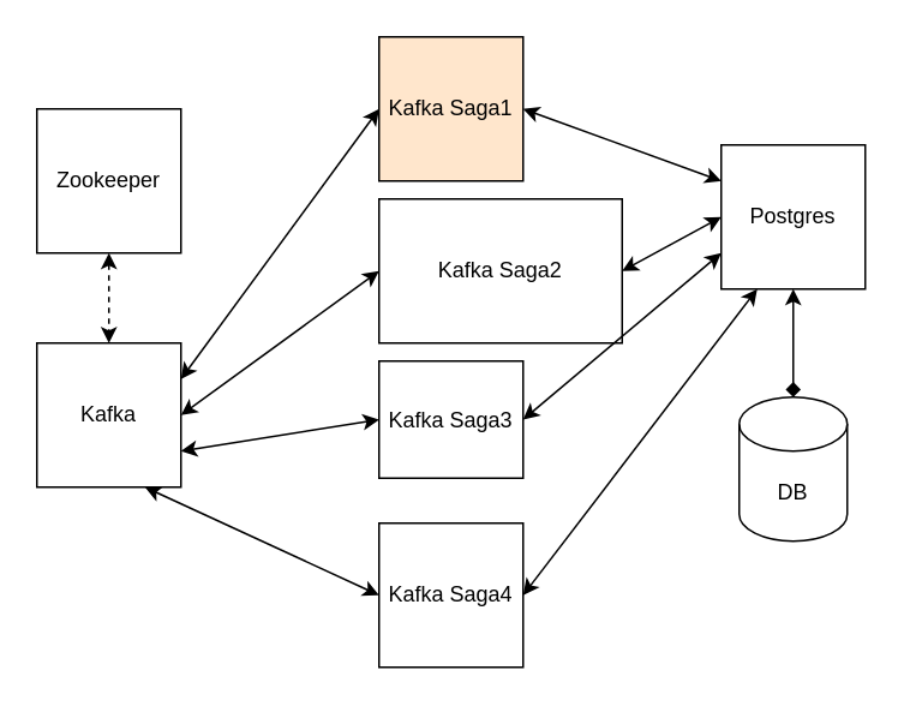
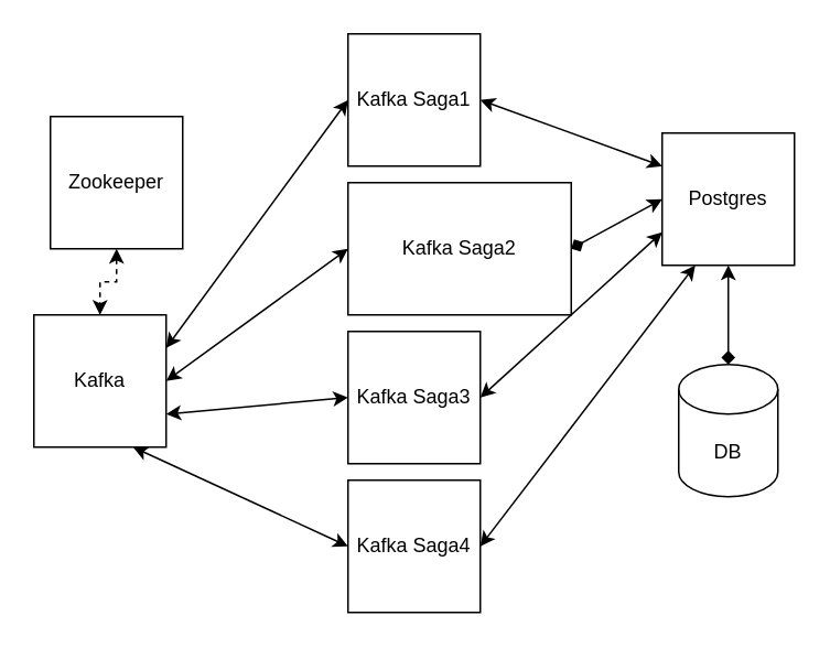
- <mxCell id="6" value="Kafka Saga1" style="whiteSpace=wrap;html=1;aspect=fixed;fillColor=#ffe6cc;" vertex="1" parent="1"><mxGeometry x="210" y="20" width="80" height="80" as="geometry" /></mxCell>
+ <mxCell id="6" value="Kafka Saga1" style="whiteSpace=wrap;html=1;aspect=fixed;" vertex="1" parent="1"><mxGeometry x="210" y="20" width="80" height="80" as="geometry" /></mxCell>
- <mxCell id="3" value="Zookeeper" style="whiteSpace=wrap;html=1;aspect=fixed;" vertex="1" parent="1"><mxGeometry x="20" y="60" width="80" height="80" as="geometry" /></mxCell>
+ <mxCell id="3" value="Zookeeper" style="whiteSpace=wrap;html=1;aspect=fixed;" vertex="1" parent="1"><mxGeometry x="30" y="70" width="80" height="80" as="geometry" /></mxCell>
- <mxCell id="16" style="rounded=0;orthogonalLoop=1;jettySize=auto;html=1;exitX=0;exitY=0.5;exitDx=0;exitDy=0;startArrow=classic;startFill=1;entryX=1;entryY=0.5;entryDx=0;entryDy=0;" edge="1" parent="1" source="10" target="7"><mxGeometry relative="1" as="geometry"><mxPoint x="410" y="130" as="sourcePoint" /><mxPoint x="300" y="70" as="targetPoint" /></mxGeometry></mxCell>
+ <mxCell id="16" style="rounded=0;orthogonalLoop=1;jettySize=auto;html=1;exitX=0;exitY=0.5;exitDx=0;exitDy=0;startArrow=classic;startFill=1;entryX=1;entryY=0.5;entryDx=0;entryDy=0;endArrow=diamond;" edge="1" parent="1" source="10" target="7"><mxGeometry relative="1" as="geometry"><mxPoint x="410" y="130" as="sourcePoint" /><mxPoint x="300" y="70" as="targetPoint" /></mxGeometry></mxCell>
- <mxCell id="8" value="Kafka Saga3" style="whiteSpace=wrap;html=1;aspect=fixed;" vertex="1" parent="1"><mxGeometry x="210" y="200" width="80" height="65" as="geometry" /></mxCell>
+ <mxCell id="8" value="Kafka Saga3" style="whiteSpace=wrap;html=1;aspect=fixed;" vertex="1" parent="1"><mxGeometry x="210" y="200" width="80" height="80" as="geometry" /></mxCell>
